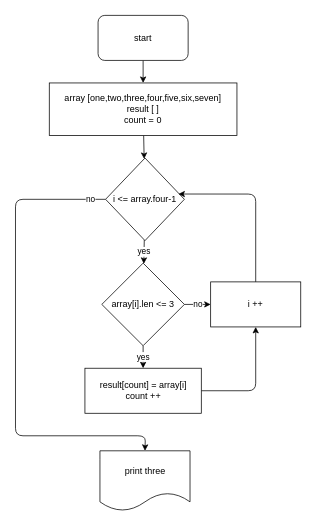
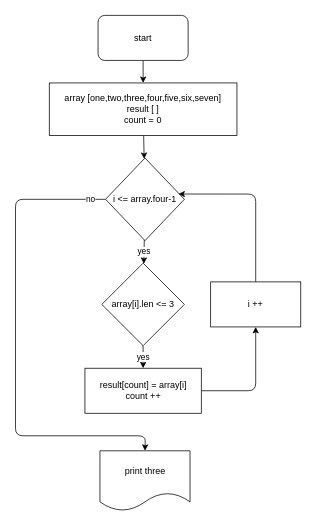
- <mxCell id="11" value="no" style="edgeStyle=none;html=1;" parent="1" source="12" target="16" edge="1"><mxGeometry relative="1" as="geometry" /></mxCell>
